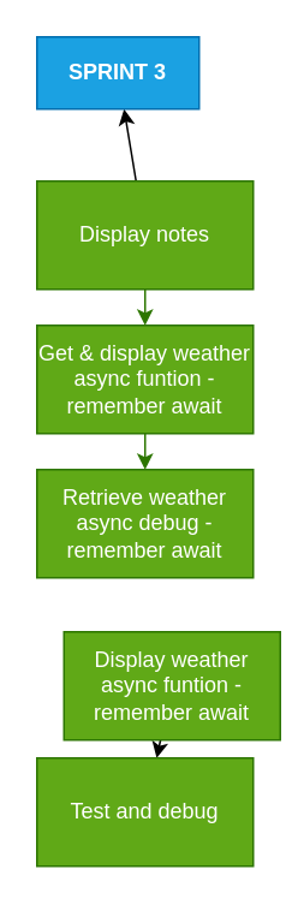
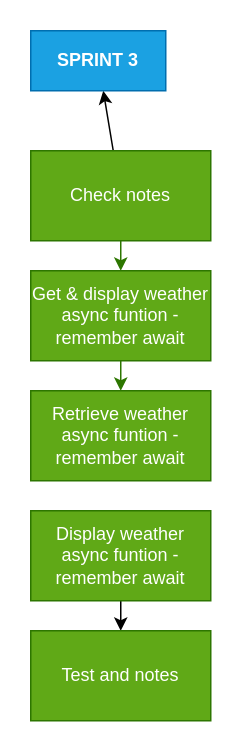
- <mxCell id="4" value="Display notes" style="rounded=0;whiteSpace=wrap;html=1;fillColor=#60a917;fontColor=#ffffff;strokeColor=#2D7600;" parent="1" vertex="1"><mxGeometry x="20" y="100" width="120" height="60" as="geometry" /></mxCell>
+ <mxCell id="4" value="Check notes" style="rounded=0;whiteSpace=wrap;html=1;fillColor=#60a917;fontColor=#ffffff;strokeColor=#2D7600;" parent="1" vertex="1"><mxGeometry x="20" y="100" width="120" height="60" as="geometry" /></mxCell>
- <mxCell id="7" value="Retrieve weather async debug - remember await" style="rounded=0;whiteSpace=wrap;html=1;fillColor=#60a917;fontColor=#ffffff;strokeColor=#2D7600;" parent="1" vertex="1"><mxGeometry x="20" y="260" width="120" height="60" as="geometry" /></mxCell>
+ <mxCell id="7" value="Retrieve weather async funtion - remember await" style="rounded=0;whiteSpace=wrap;html=1;fillColor=#60a917;fontColor=#ffffff;strokeColor=#2D7600;" parent="1" vertex="1"><mxGeometry x="20" y="260" width="120" height="60" as="geometry" /></mxCell>
- <mxCell id="9" value="Display weather async funtion - remember await" style="rounded=0;whiteSpace=wrap;html=1;fillColor=#60a917;fontColor=#ffffff;strokeColor=#2D7600;" parent="1" vertex="1"><mxGeometry x="35" y="350" width="120" height="60" as="geometry" /></mxCell>
+ <mxCell id="9" value="Display weather async funtion - remember await" style="rounded=0;whiteSpace=wrap;html=1;fillColor=#60a917;fontColor=#ffffff;strokeColor=#2D7600;" parent="1" vertex="1"><mxGeometry x="20" y="340" width="120" height="60" as="geometry" /></mxCell>
- <mxCell id="11" value="Test and debug" style="whiteSpace=wrap;html=1;fillColor=#60a917;strokeColor=#2D7600;fontColor=#ffffff;rounded=0;" vertex="1" parent="1"><mxGeometry x="20" y="420" width="120" height="60" as="geometry" /></mxCell>
+ <mxCell id="11" value="Test and notes" style="whiteSpace=wrap;html=1;fillColor=#60a917;strokeColor=#2D7600;fontColor=#ffffff;rounded=0;" vertex="1" parent="1"><mxGeometry x="20" y="420" width="120" height="60" as="geometry" /></mxCell>
